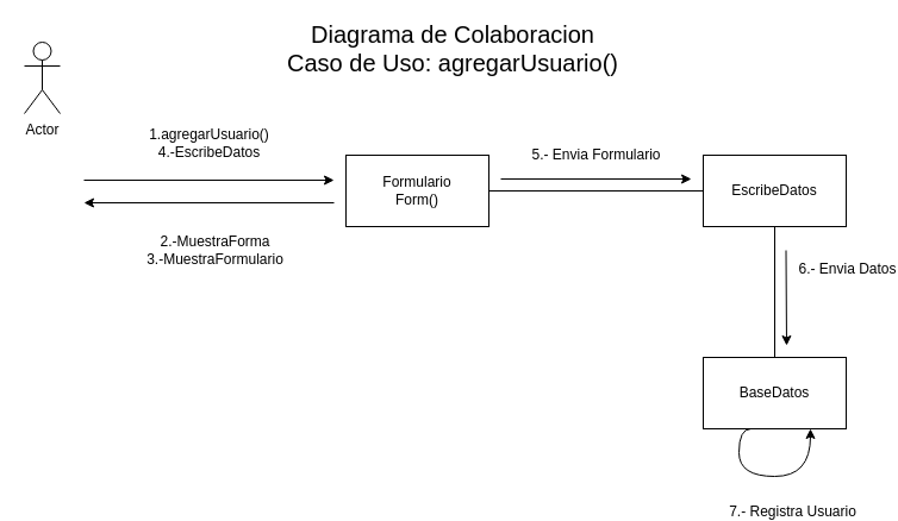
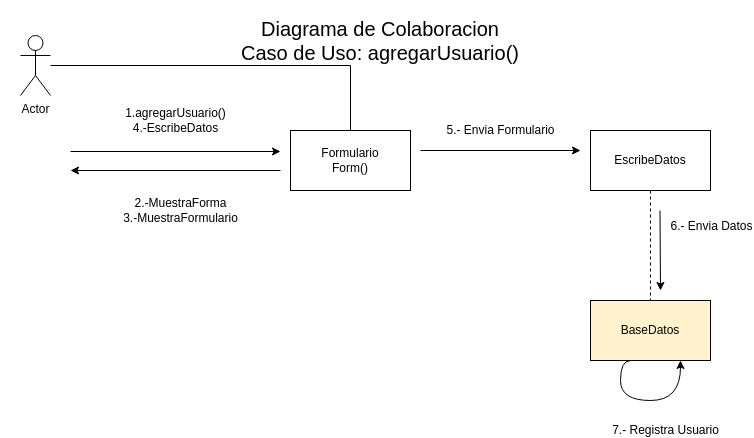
+ <mxCell id="2" value="" style="edgeStyle=orthogonalEdgeStyle;rounded=0;orthogonalLoop=1;jettySize=auto;html=1;endArrow=none;endFill=0;fontSize=20;" edge="1" parent="1" source="3" target="8"><mxGeometry relative="1" as="geometry"><mxPoint x="130" y="160" as="targetPoint" /></mxGeometry></mxCell>
- <mxCell id="7" value="" style="edgeStyle=orthogonalEdgeStyle;rounded=0;orthogonalLoop=1;jettySize=auto;html=1;endArrow=none;endFill=0;fontSize=20;" edge="1" parent="1" source="8" target="5"><mxGeometry relative="1" as="geometry" /></mxCell>
- <mxCell id="4" value="" style="edgeStyle=orthogonalEdgeStyle;rounded=0;orthogonalLoop=1;jettySize=auto;html=1;endArrow=none;endFill=0;fontSize=20;" edge="1" parent="1" source="5" target="6"><mxGeometry relative="1" as="geometry"><mxPoint x="650" y="380" as="targetPoint" /></mxGeometry></mxCell>
+ <mxCell id="4" value="" style="edgeStyle=orthogonalEdgeStyle;rounded=0;orthogonalLoop=1;jettySize=auto;html=1;endArrow=none;endFill=0;fontSize=20;dashed=1;" edge="1" parent="1" source="5" target="6"><mxGeometry relative="1" as="geometry"><mxPoint x="650" y="380" as="targetPoint" /></mxGeometry></mxCell>
- <mxCell id="6" value="BaseDatos" style="rounded=0;whiteSpace=wrap;html=1;" vertex="1" parent="1"><mxGeometry x="590" y="300" width="120" height="60" as="geometry" /></mxCell>
+ <mxCell id="6" value="BaseDatos" style="rounded=0;whiteSpace=wrap;html=1;fillColor=#fff2cc;" vertex="1" parent="1"><mxGeometry x="590" y="300" width="120" height="60" as="geometry" /></mxCell>
